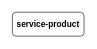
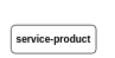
- <mxCell id="2" value="&lt;b style=&quot;&quot;&gt;&lt;font face=&quot;Helvetica&quot;&gt;service-product&lt;/font&gt;&lt;/b&gt;" style="rounded=1;whiteSpace=wrap;html=1;fontSize=14;" vertex="1" parent="1"><mxGeometry x="20" y="20" width="120" height="40" as="geometry" /></mxCell>
+ <mxCell id="2" value="&lt;b style=&quot;&quot;&gt;&lt;font face=&quot;Helvetica&quot;&gt;service-product&lt;/font&gt;&lt;/b&gt;" style="rounded=1;whiteSpace=wrap;html=1;fontSize=14;" vertex="1" parent="1"><mxGeometry x="15" y="35" width="120" height="40" as="geometry" /></mxCell>
